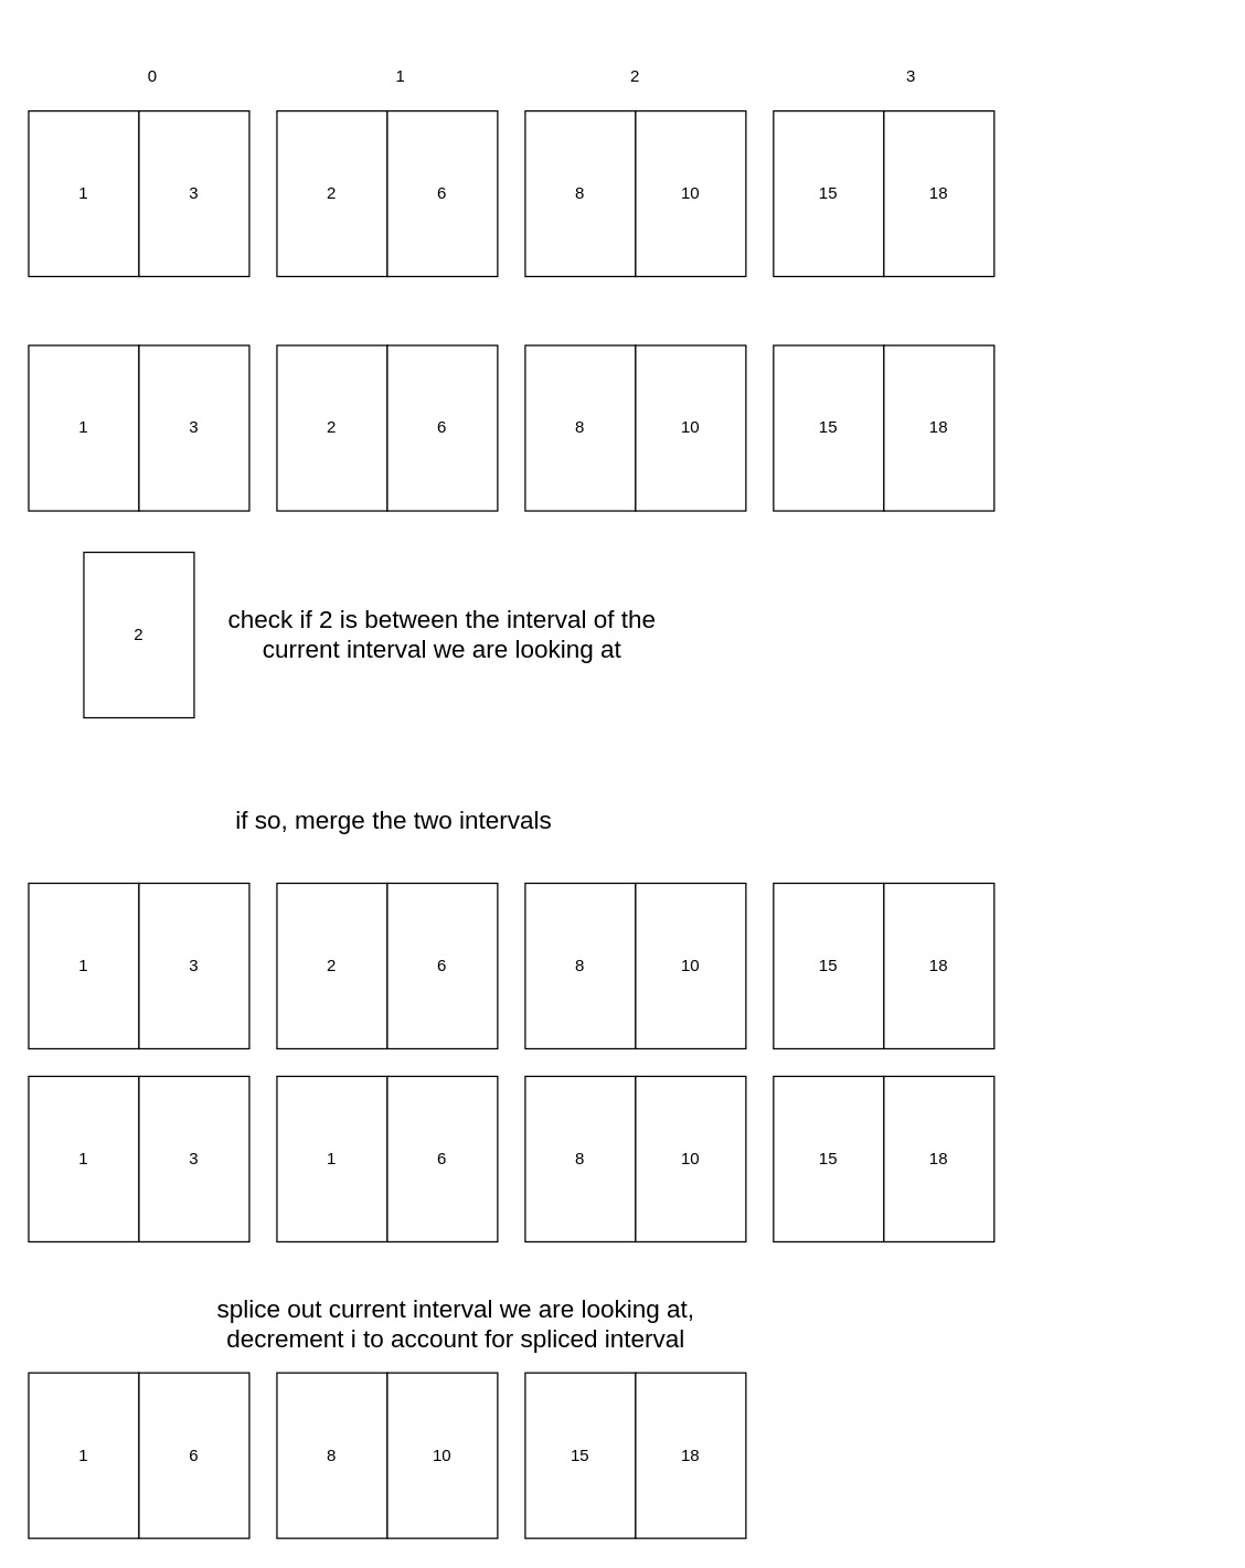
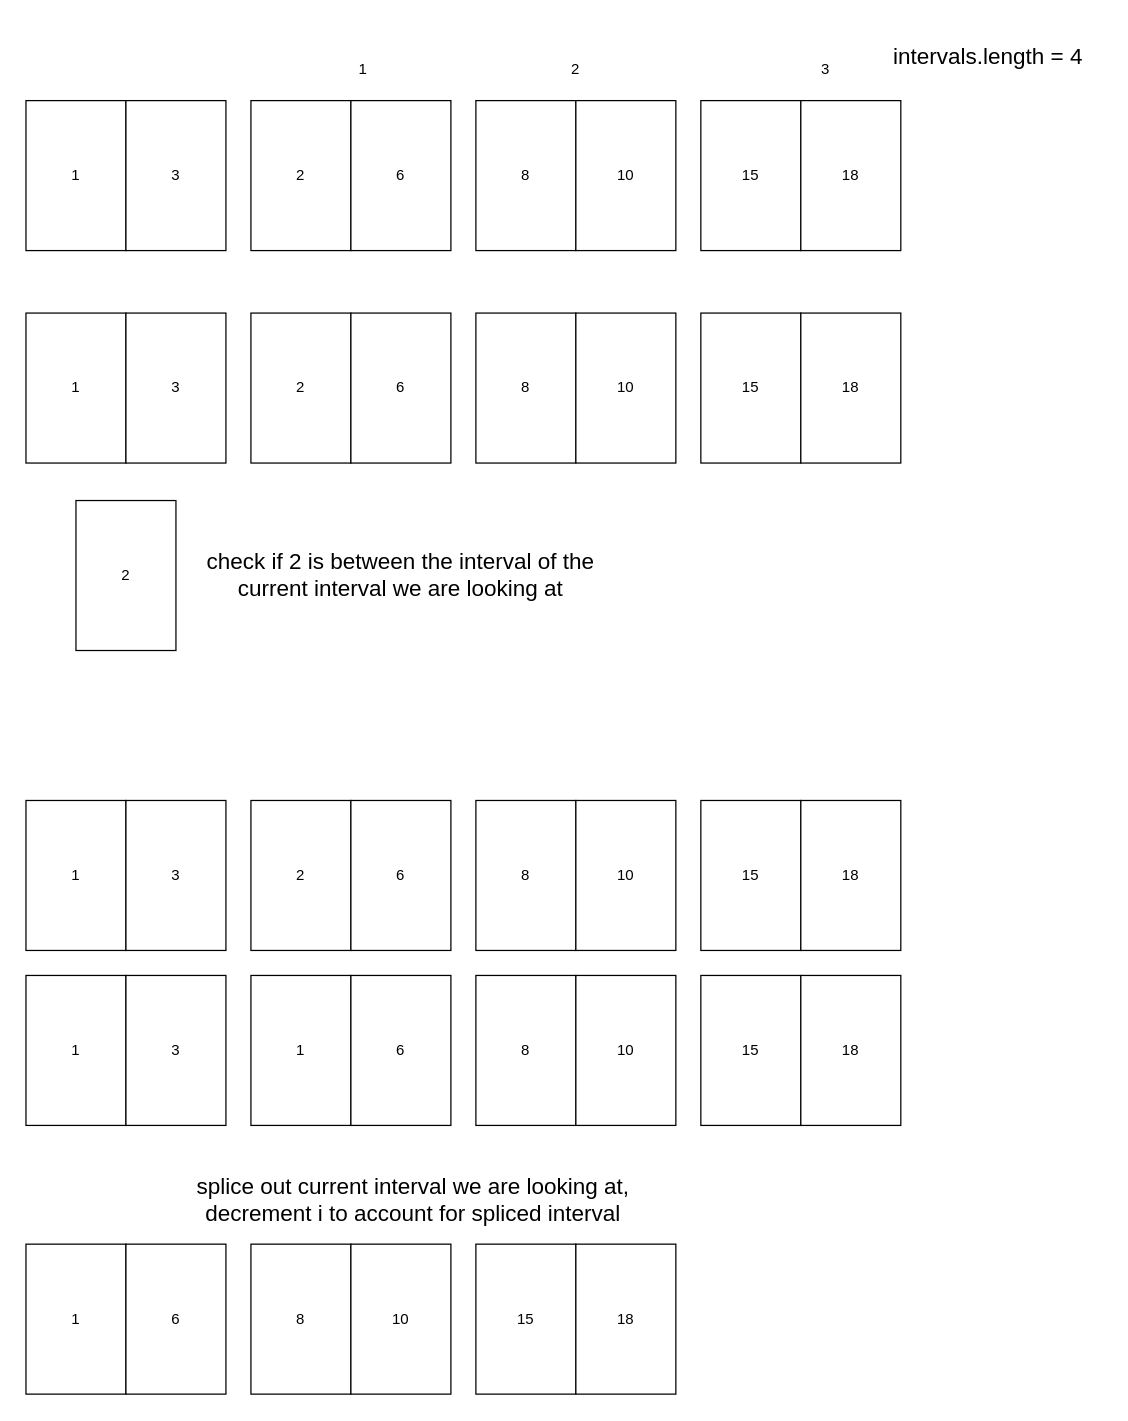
+ <mxCell id="14" value="&lt;font style=&quot;font-size: 18px&quot;&gt;intervals.length = 4&lt;/font&gt;" style="text;html=1;strokeColor=none;fillColor=none;align=center;verticalAlign=middle;whiteSpace=wrap;rounded=0;" vertex="1" parent="1"><mxGeometry x="700" y="20" width="180" height="50" as="geometry" /></mxCell>
- <mxCell id="10" value="0" style="text;html=1;strokeColor=none;fillColor=none;align=center;verticalAlign=middle;whiteSpace=wrap;rounded=0;" vertex="1" parent="1"><mxGeometry x="80" y="40" width="60" height="30" as="geometry" /></mxCell>
- <mxCell id="25" value="&lt;font style=&quot;font-size: 18px&quot;&gt;if so, merge the two intervals&lt;/font&gt;" style="text;html=1;strokeColor=none;fillColor=none;align=center;verticalAlign=middle;whiteSpace=wrap;rounded=0;" vertex="1" parent="1"><mxGeometry x="120" y="560" width="330" height="70" as="geometry" /></mxCell>
